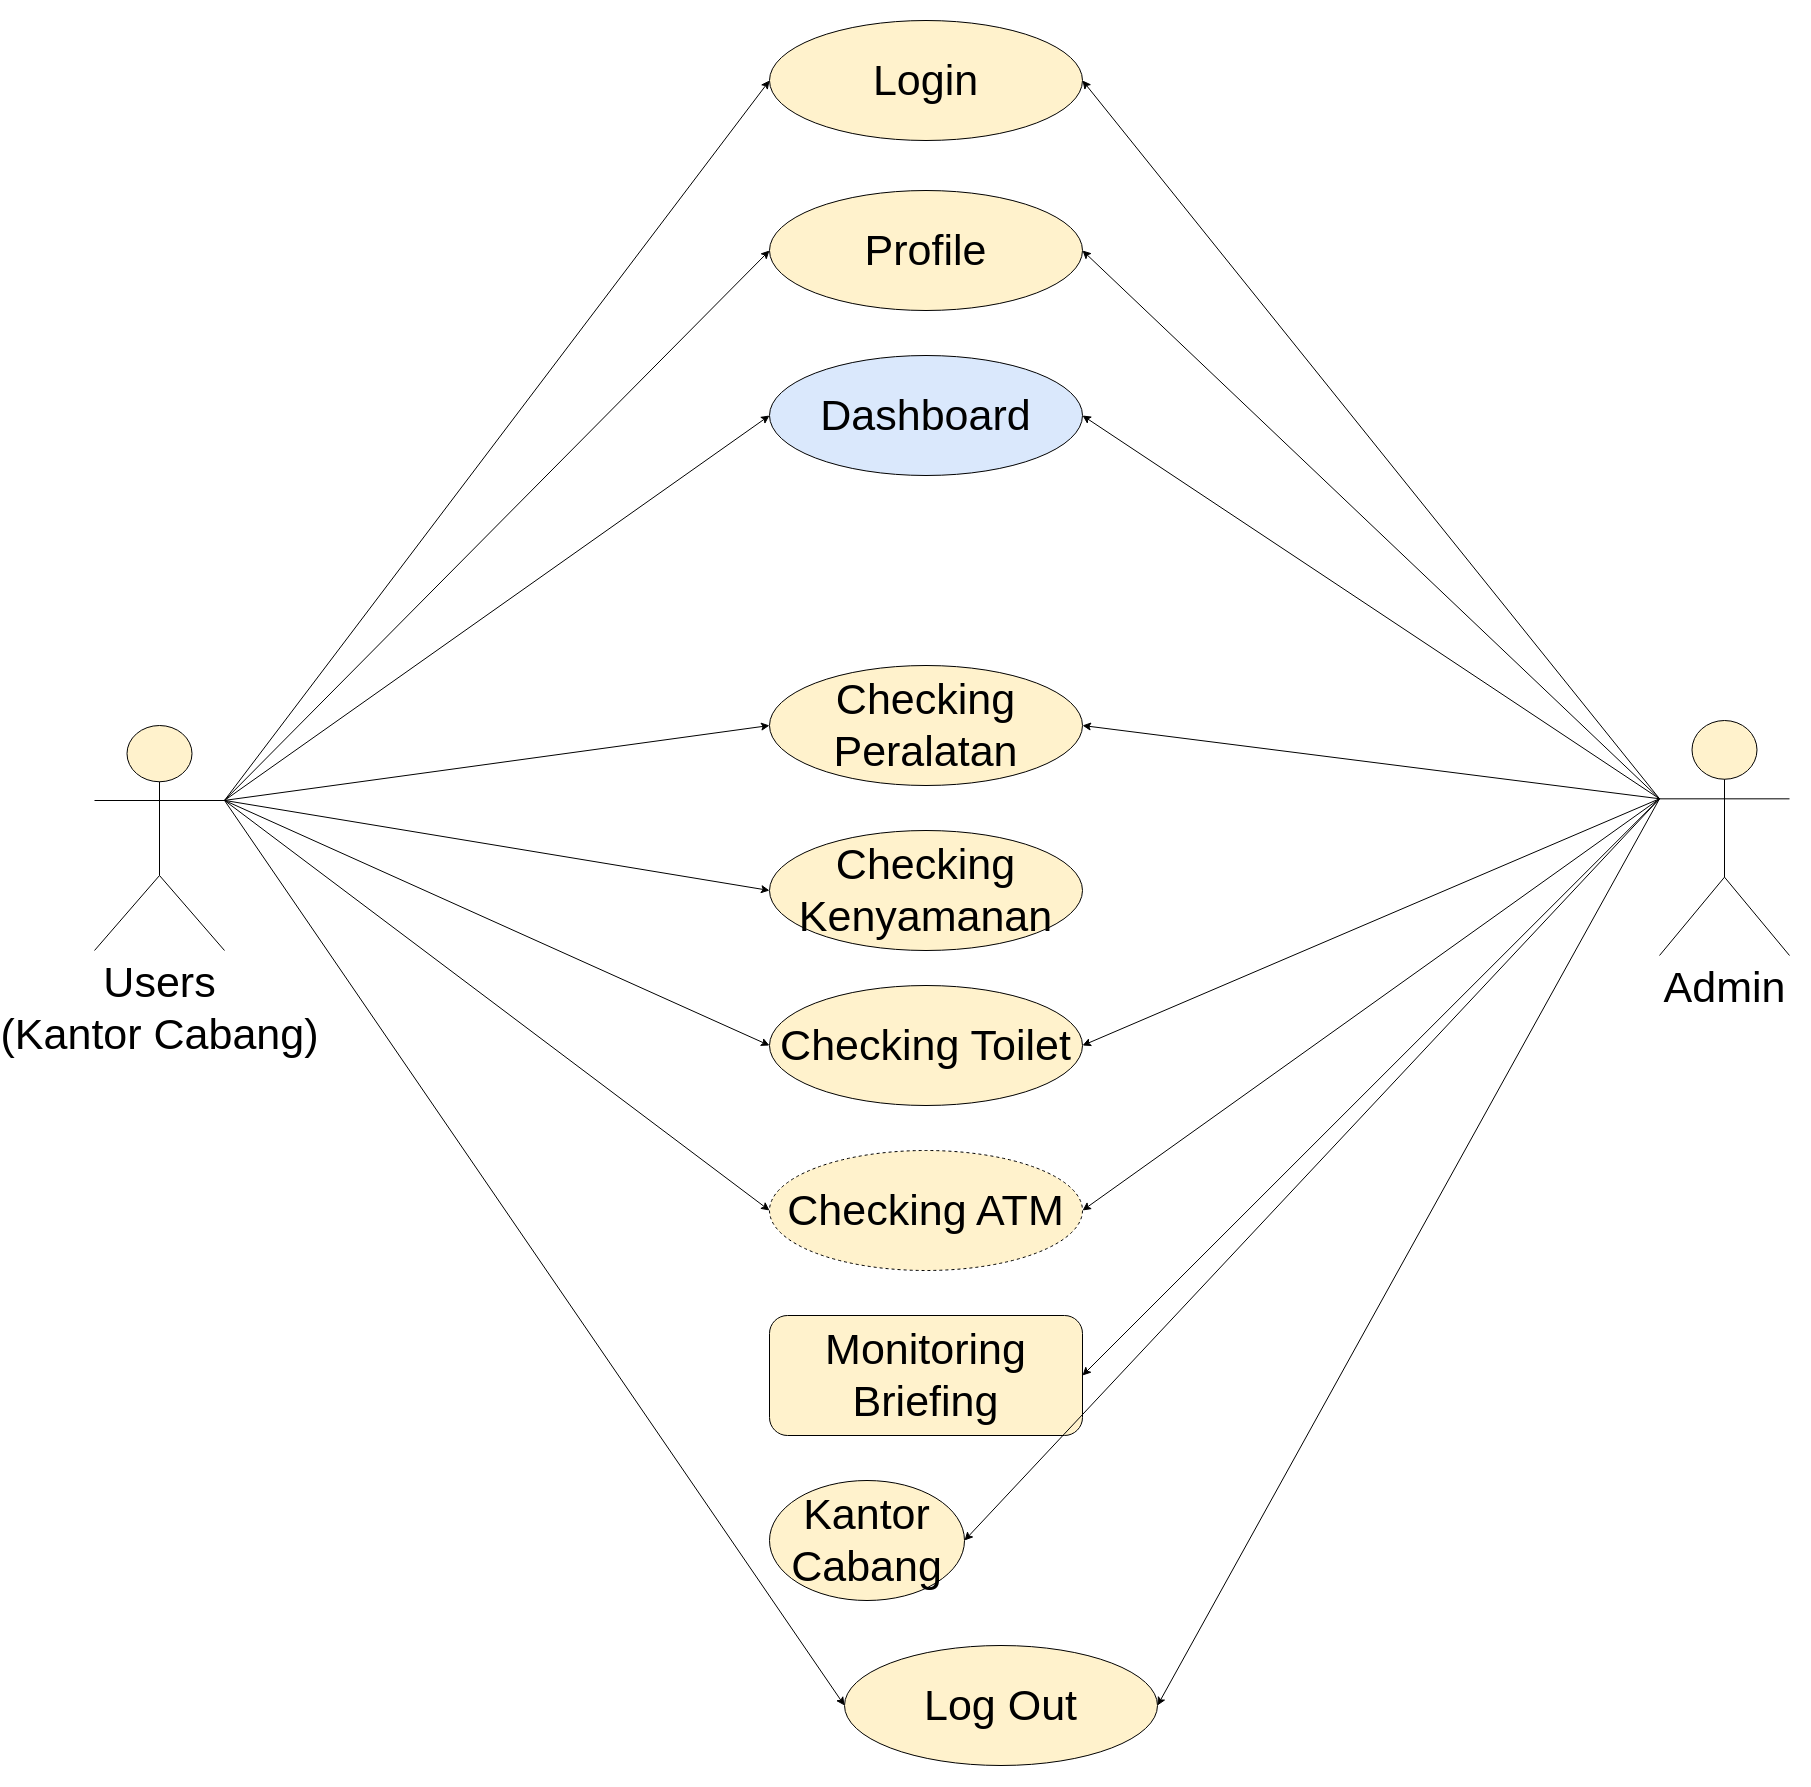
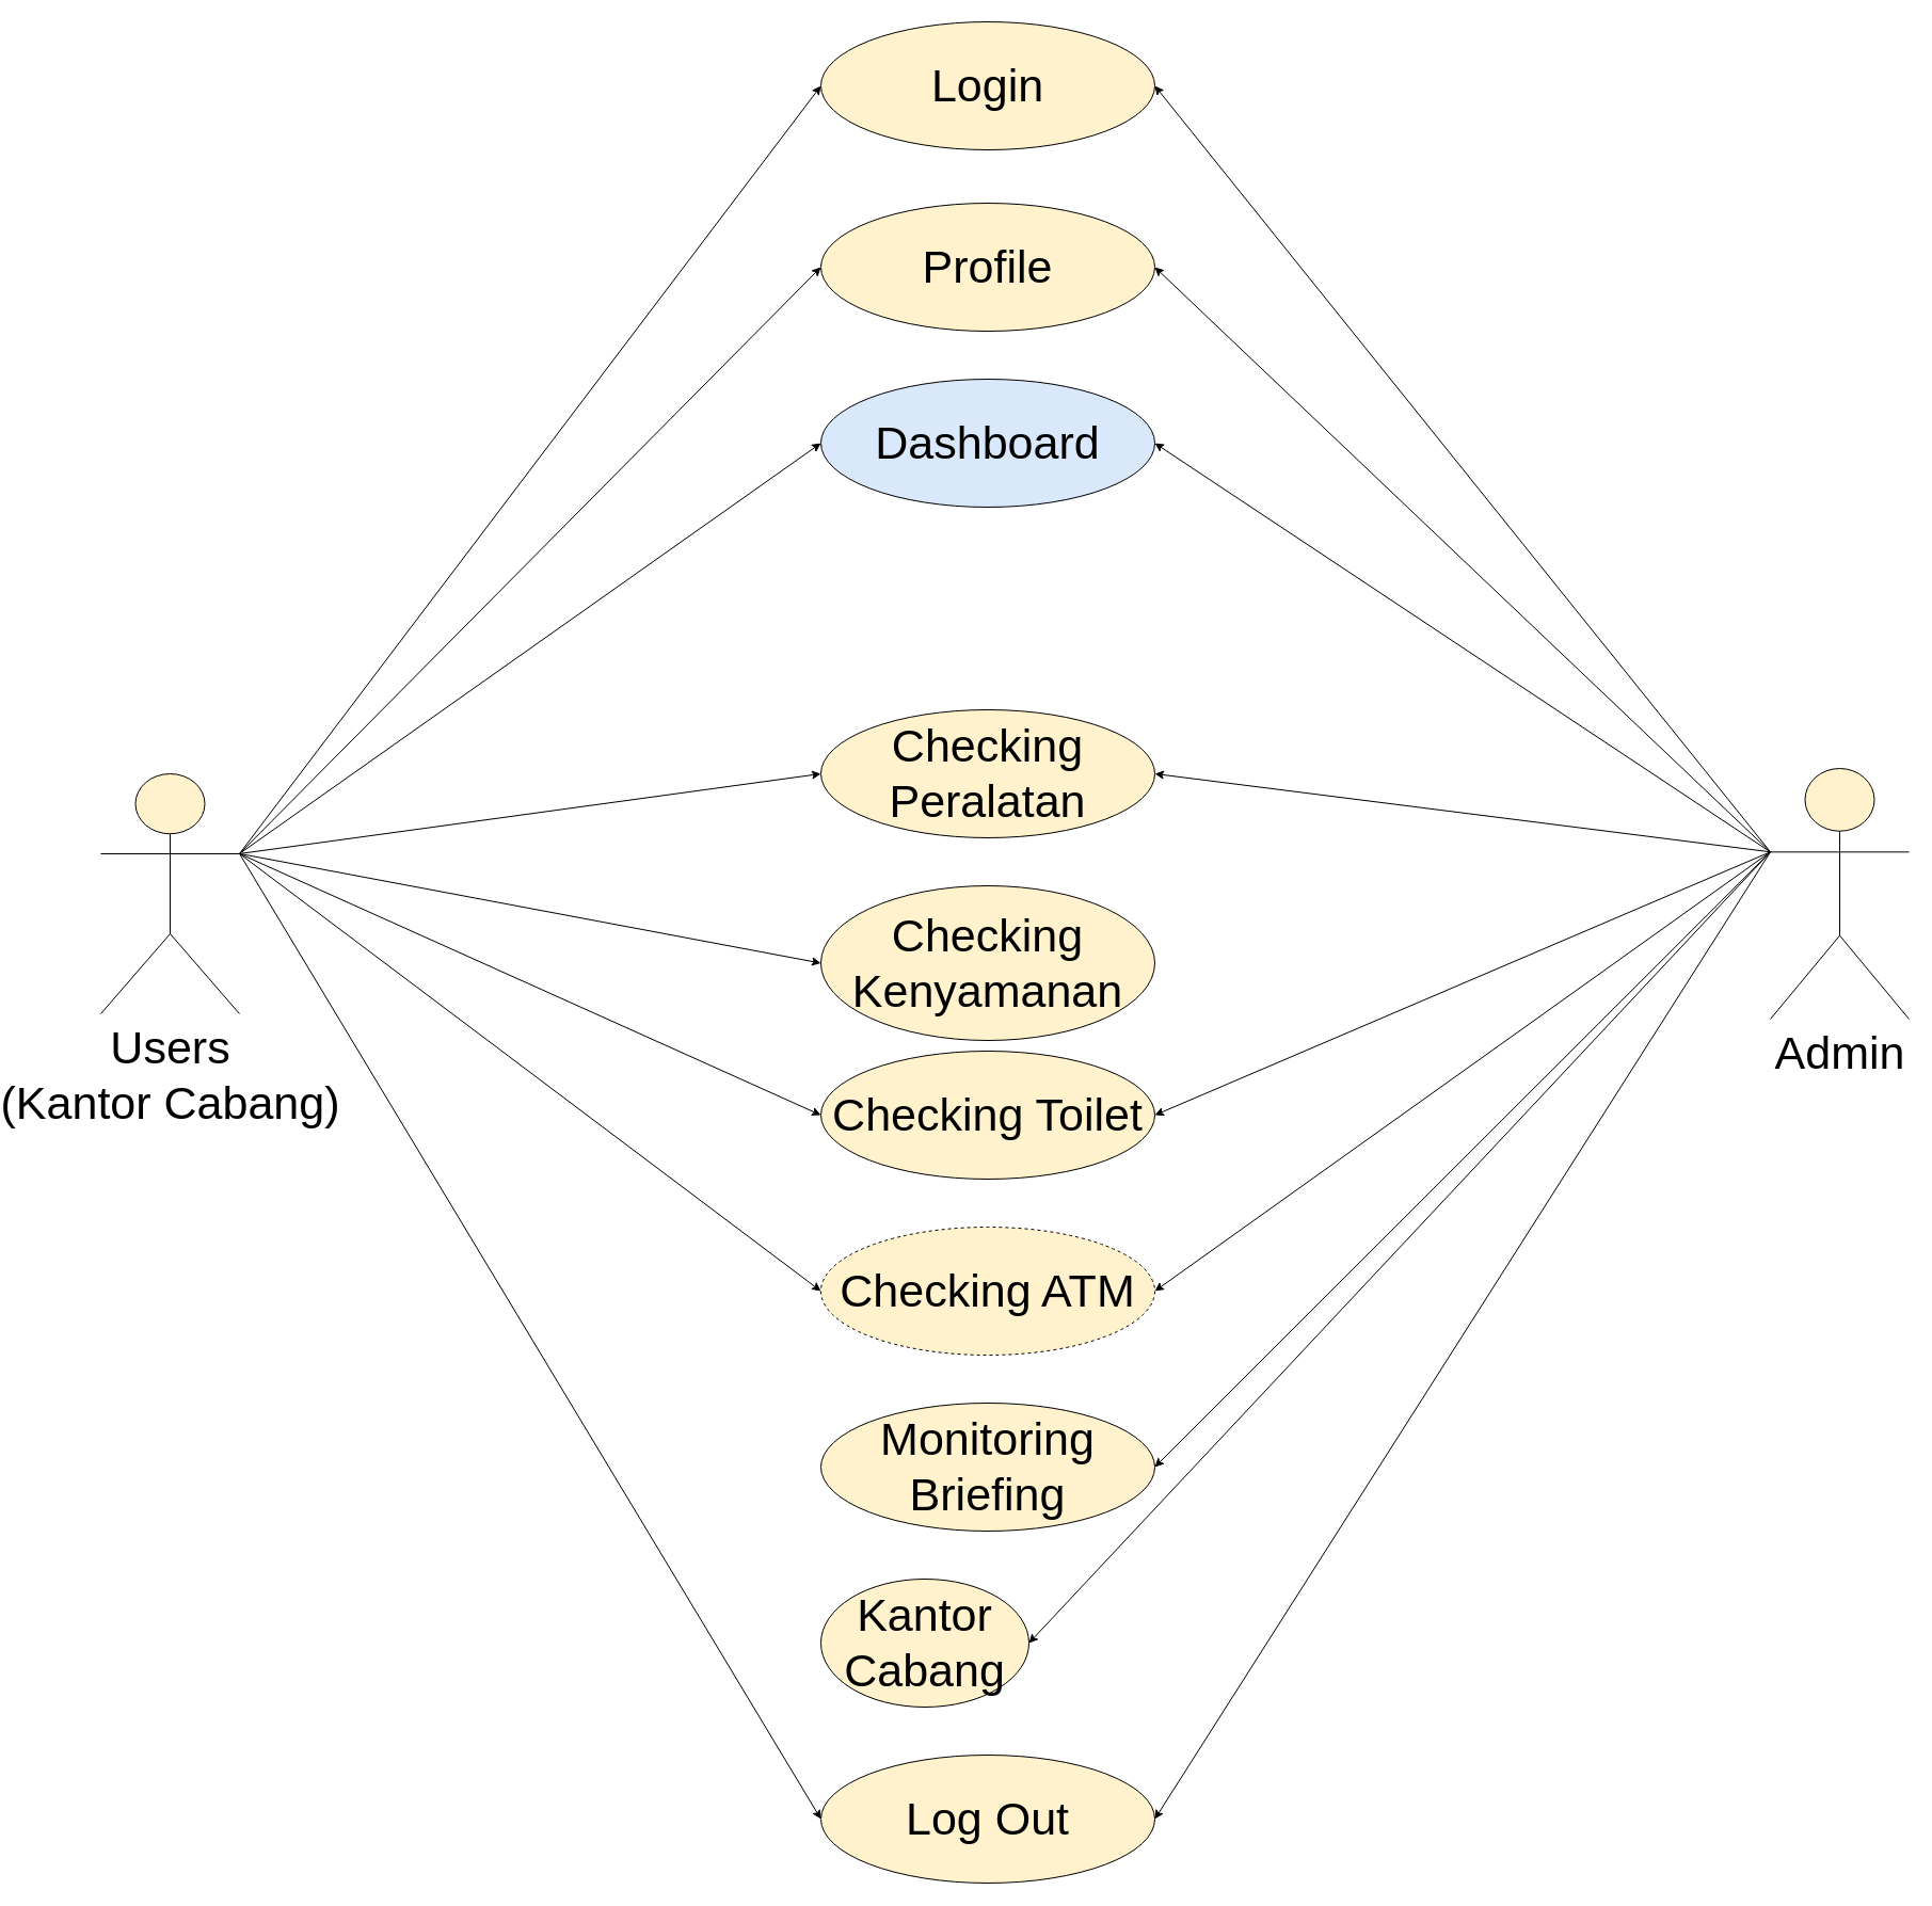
- <mxCell id="8" value="Checking Kenyamanan" style="ellipse;whiteSpace=wrap;html=1;fontSize=43;fillColor=#fff2cc;" parent="1" vertex="1"><mxGeometry x="695" y="830" width="313" height="120" as="geometry" /></mxCell>
+ <mxCell id="8" value="Checking Kenyamanan" style="ellipse;whiteSpace=wrap;html=1;fontSize=43;fillColor=#fff2cc;" parent="1" vertex="1"><mxGeometry x="695" y="830" width="313" height="145" as="geometry" /></mxCell>
- <mxCell id="11" value="Monitoring Briefing" style="whiteSpace=wrap;html=1;fontSize=43;fillColor=#fff2cc;rounded=1;" parent="1" vertex="1"><mxGeometry x="695" y="1315" width="313" height="120" as="geometry" /></mxCell>
+ <mxCell id="11" value="Monitoring Briefing" style="ellipse;whiteSpace=wrap;html=1;fontSize=43;fillColor=#fff2cc;" parent="1" vertex="1"><mxGeometry x="695" y="1315" width="313" height="120" as="geometry" /></mxCell>
- <mxCell id="13" value="Log Out" style="ellipse;whiteSpace=wrap;html=1;fontSize=43;fillColor=#fff2cc;" parent="1" vertex="1"><mxGeometry x="770" y="1645" width="313" height="120" as="geometry" /></mxCell>
+ <mxCell id="13" value="Log Out" style="ellipse;whiteSpace=wrap;html=1;fontSize=43;fillColor=#fff2cc;" parent="1" vertex="1"><mxGeometry x="695" y="1645" width="313" height="120" as="geometry" /></mxCell>
